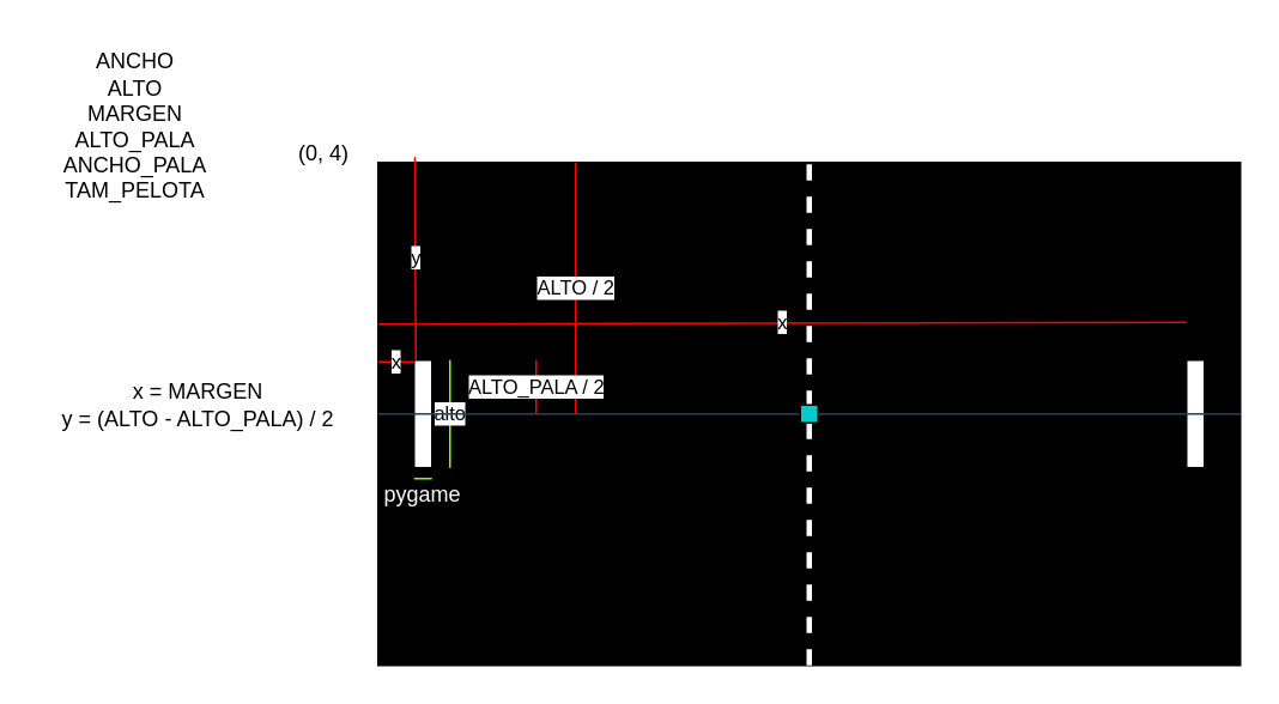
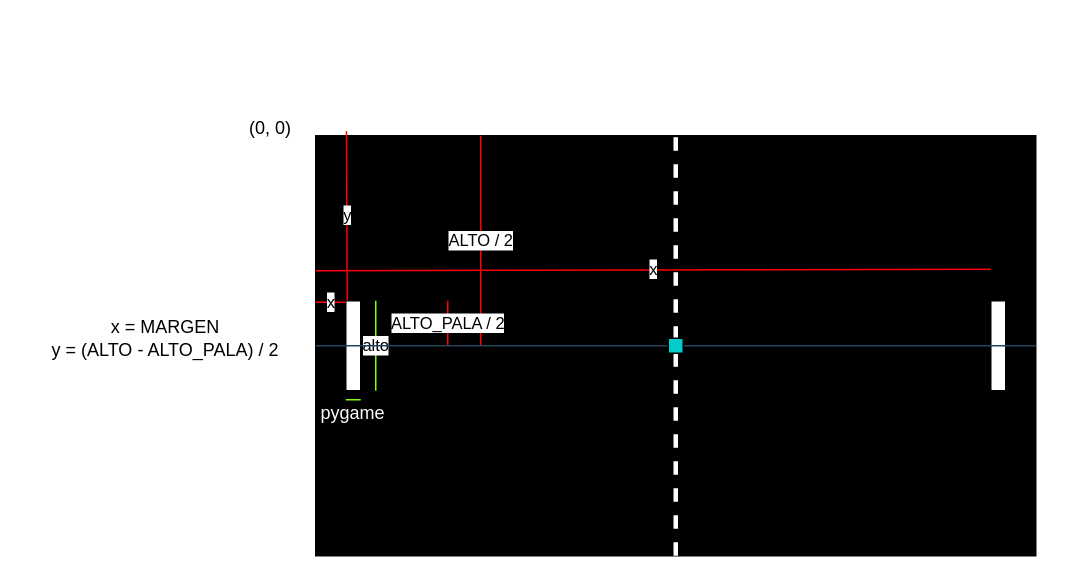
- <mxCell id="15" value="&lt;div&gt;ANCHO&lt;/div&gt;&lt;div&gt;ALTO&lt;/div&gt;MARGEN&lt;div&gt;ALTO_PALA&lt;/div&gt;&lt;div&gt;ANCHO_PALA&lt;/div&gt;&lt;div&gt;TAM_PELOTA&lt;/div&gt;" style="text;html=1;align=center;verticalAlign=middle;whiteSpace=wrap;rounded=0;" vertex="1" parent="1"><mxGeometry x="20" y="20" width="110" height="100" as="geometry" /></mxCell>
- <mxCell id="13" value="(0, 4)" style="text;html=1;align=center;verticalAlign=middle;whiteSpace=wrap;rounded=0;" vertex="1" parent="1"><mxGeometry x="150" y="70" width="60" height="30" as="geometry" /></mxCell>
+ <mxCell id="13" value="(0, 0)" style="text;html=1;align=center;verticalAlign=middle;whiteSpace=wrap;rounded=0;" vertex="1" parent="1"><mxGeometry x="150" y="70" width="60" height="30" as="geometry" /></mxCell>
